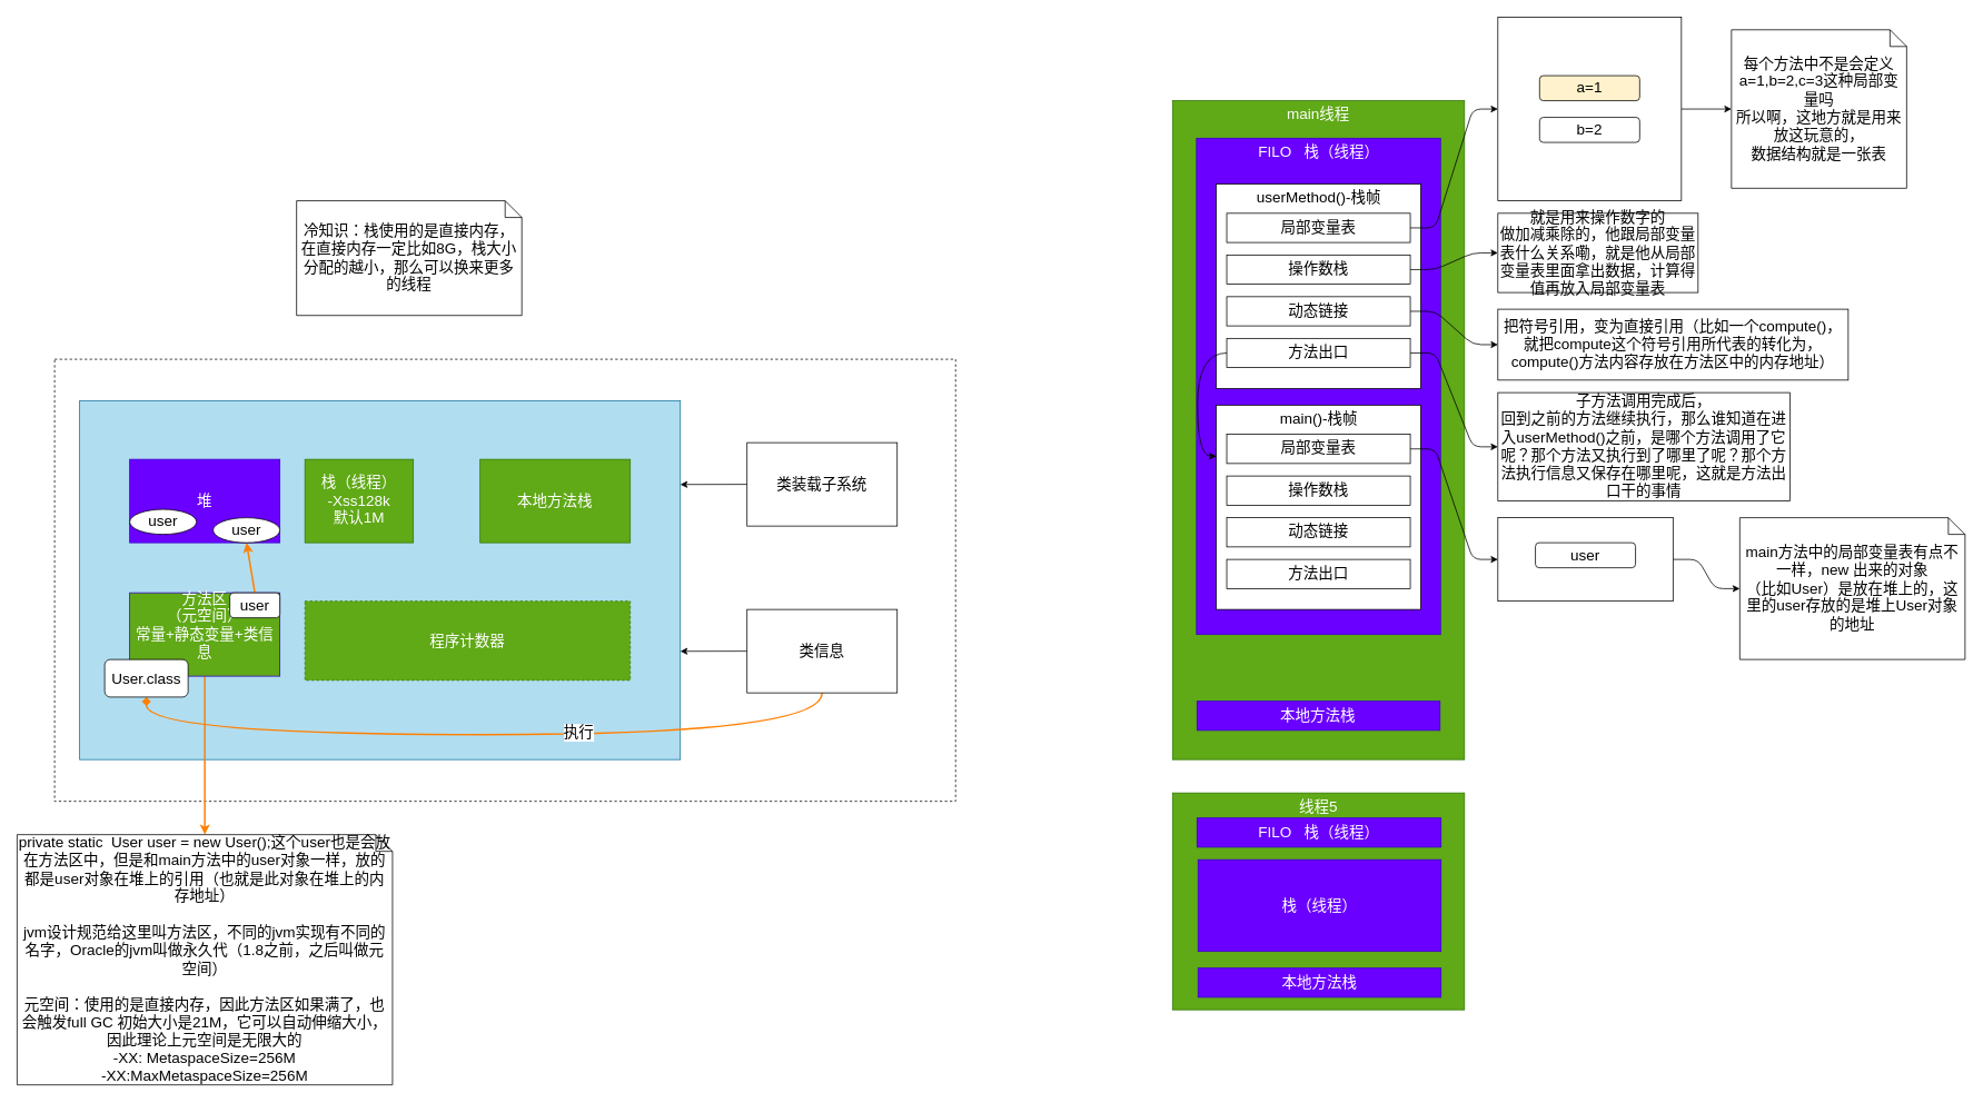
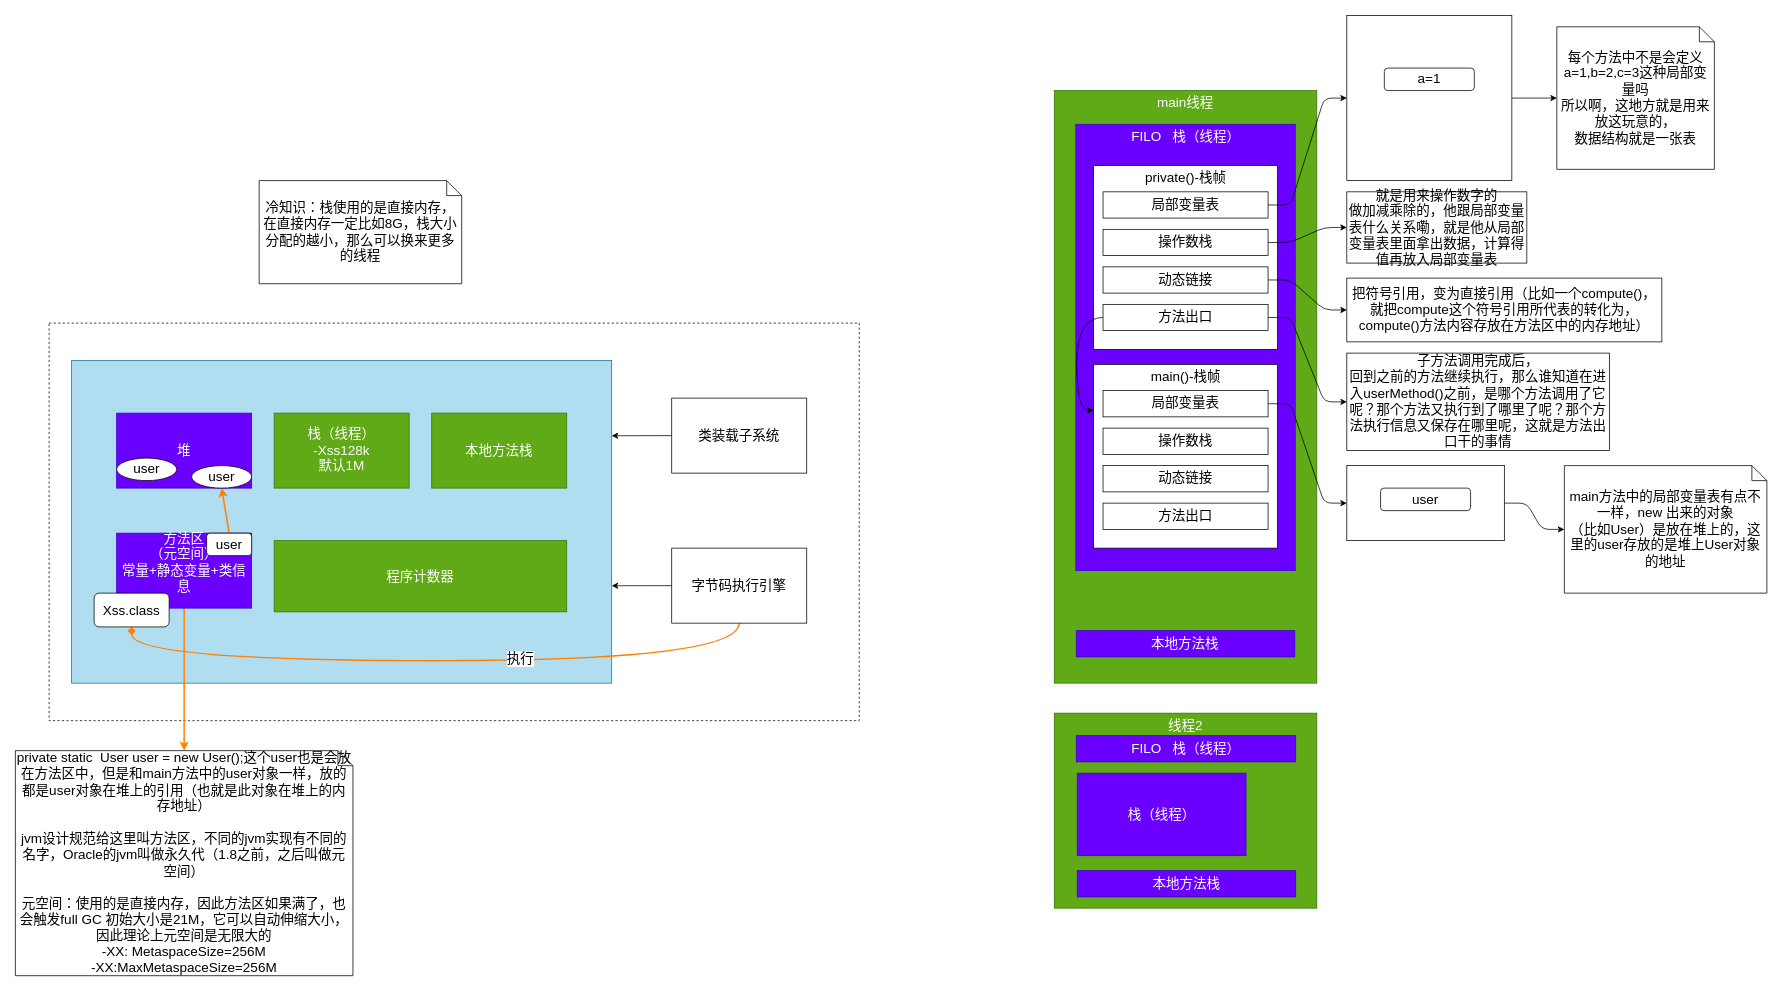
- <mxCell id="43" value="a=1" style="rounded=1;whiteSpace=wrap;html=1;fontSize=18;fillColor=#fff2cc;" vertex="1" parent="1"><mxGeometry x="1845" y="90" width="120" height="30" as="geometry" /></mxCell>
+ <mxCell id="43" value="a=1" style="rounded=1;whiteSpace=wrap;html=1;fontSize=18;" vertex="1" parent="1"><mxGeometry x="1845" y="90" width="120" height="30" as="geometry" /></mxCell>
- <mxCell id="44" value="b=2" style="rounded=1;whiteSpace=wrap;html=1;fontSize=18;" vertex="1" parent="1"><mxGeometry x="1845" y="140" width="120" height="30" as="geometry" /></mxCell>
- <mxCell id="18" value="&lt;font style=&quot;font-size: 18px&quot;&gt;userMethod()-栈帧&lt;/font&gt;" style="whiteSpace=wrap;html=1;verticalAlign=top;" vertex="1" parent="1"><mxGeometry x="1457.5" y="220" width="245" height="245" as="geometry" /></mxCell>
+ <mxCell id="18" value="&lt;font style=&quot;font-size: 18px&quot;&gt;private()-栈帧&lt;/font&gt;" style="whiteSpace=wrap;html=1;verticalAlign=top;" vertex="1" parent="1"><mxGeometry x="1457.5" y="220" width="245" height="245" as="geometry" /></mxCell>
- <mxCell id="56" value="冷知识：栈使用的是直接内存，在直接内存一定比如8G，栈大小分配的越小，那么可以换来更多的线程" style="shape=note;size=20;whiteSpace=wrap;html=1;fontSize=18;" vertex="1" parent="1"><mxGeometry x="355" y="240" width="270" height="137.5" as="geometry" /></mxCell>
+ <mxCell id="56" value="冷知识：栈使用的是直接内存，在直接内存一定比如8G，栈大小分配的越小，那么可以换来更多的线程" style="shape=note;size=20;whiteSpace=wrap;html=1;fontSize=18;" vertex="1" parent="1"><mxGeometry x="345" y="240" width="270" height="137.5" as="geometry" /></mxCell>
- <mxCell id="6" value="&lt;font style=&quot;font-size: 18px&quot;&gt;栈（线程）&lt;br&gt;-Xss128k&lt;br&gt;默认1M&lt;br&gt;&lt;/font&gt;" style="whiteSpace=wrap;html=1;fillColor=#60a917;fontColor=#ffffff;strokeColor=#2D7600;" vertex="1" parent="1"><mxGeometry x="365" y="550" width="130" height="100" as="geometry" /></mxCell>
+ <mxCell id="6" value="&lt;font style=&quot;font-size: 18px&quot;&gt;栈（线程）&lt;br&gt;-Xss128k&lt;br&gt;默认1M&lt;br&gt;&lt;/font&gt;" style="whiteSpace=wrap;html=1;fillColor=#60a917;fontColor=#ffffff;strokeColor=#2D7600;" vertex="1" parent="1"><mxGeometry x="365" y="550" width="180" height="100" as="geometry" /></mxCell>
- <mxCell id="9" value="&lt;font style=&quot;font-size: 18px&quot;&gt;方法区&lt;br&gt;（元空间）&lt;br&gt;常量+静态变量+类信息&lt;br&gt;&lt;br&gt;&lt;/font&gt;" style="whiteSpace=wrap;html=1;fillColor=#60a917;fontColor=#ffffff;strokeColor=#3700CC;" vertex="1" parent="1"><mxGeometry x="155" y="710" width="180" height="100" as="geometry" /></mxCell>
+ <mxCell id="9" value="&lt;font style=&quot;font-size: 18px&quot;&gt;方法区&lt;br&gt;（元空间）&lt;br&gt;常量+静态变量+类信息&lt;br&gt;&lt;br&gt;&lt;/font&gt;" style="whiteSpace=wrap;html=1;fillColor=#6a00ff;fontColor=#ffffff;strokeColor=#3700CC;" vertex="1" parent="1"><mxGeometry x="155" y="710" width="180" height="100" as="geometry" /></mxCell>
- <mxCell id="10" value="&lt;font style=&quot;font-size: 18px&quot;&gt;程序计数器&lt;/font&gt;" style="whiteSpace=wrap;html=1;fillColor=#60a917;fontColor=#ffffff;strokeColor=#2D7600;dashed=1;" vertex="1" parent="1"><mxGeometry x="365" y="720" width="390" height="95" as="geometry" /></mxCell>
+ <mxCell id="10" value="&lt;font style=&quot;font-size: 18px&quot;&gt;程序计数器&lt;/font&gt;" style="whiteSpace=wrap;html=1;fillColor=#60a917;fontColor=#ffffff;strokeColor=#2D7600;" vertex="1" parent="1"><mxGeometry x="365" y="720" width="390" height="95" as="geometry" /></mxCell>
- <mxCell id="16" value="&lt;font style=&quot;font-size: 18px&quot;&gt;类信息&lt;/font&gt;" style="whiteSpace=wrap;html=1;" vertex="1" parent="1"><mxGeometry x="895" y="730" width="180" height="100" as="geometry" /></mxCell>
+ <mxCell id="16" value="&lt;font style=&quot;font-size: 18px&quot;&gt;字节码执行引擎&lt;/font&gt;" style="whiteSpace=wrap;html=1;" vertex="1" parent="1"><mxGeometry x="895" y="730" width="180" height="100" as="geometry" /></mxCell>
- <mxCell id="57" value="User.class" style="rounded=1;whiteSpace=wrap;html=1;fontSize=18;" vertex="1" parent="1"><mxGeometry x="125" y="790" width="100" height="45" as="geometry" /></mxCell>
+ <mxCell id="57" value="Xss.class" style="rounded=1;whiteSpace=wrap;html=1;fontSize=18;" vertex="1" parent="1"><mxGeometry x="125" y="790" width="100" height="45" as="geometry" /></mxCell>
- <mxCell id="52" value="&lt;span style=&quot;font-size: 18px&quot;&gt;线程5&lt;/span&gt;" style="whiteSpace=wrap;html=1;verticalAlign=top;fillColor=#60a917;strokeColor=#2D7600;fontColor=#ffffff;" vertex="1" parent="1"><mxGeometry x="1405" y="950" width="350" height="260" as="geometry" /></mxCell>
+ <mxCell id="52" value="&lt;span style=&quot;font-size: 18px&quot;&gt;线程2&lt;/span&gt;" style="whiteSpace=wrap;html=1;verticalAlign=top;fillColor=#60a917;strokeColor=#2D7600;fontColor=#ffffff;" vertex="1" parent="1"><mxGeometry x="1405" y="950" width="350" height="260" as="geometry" /></mxCell>
- <mxCell id="54" value="&lt;span style=&quot;font-size: 18px&quot;&gt;栈（线程）&lt;/span&gt;" style="whiteSpace=wrap;html=1;verticalAlign=middle;fillColor=#6a00ff;fontColor=#ffffff;strokeColor=#3700CC;" vertex="1" parent="1"><mxGeometry x="1435.63" y="1030" width="291.25" height="110" as="geometry" /></mxCell>
+ <mxCell id="54" value="&lt;span style=&quot;font-size: 18px&quot;&gt;栈（线程）&lt;/span&gt;" style="whiteSpace=wrap;html=1;verticalAlign=middle;fillColor=#6a00ff;fontColor=#ffffff;strokeColor=#3700CC;" vertex="1" parent="1"><mxGeometry x="1435.63" y="1030" width="225" height="110" as="geometry" /></mxCell>
